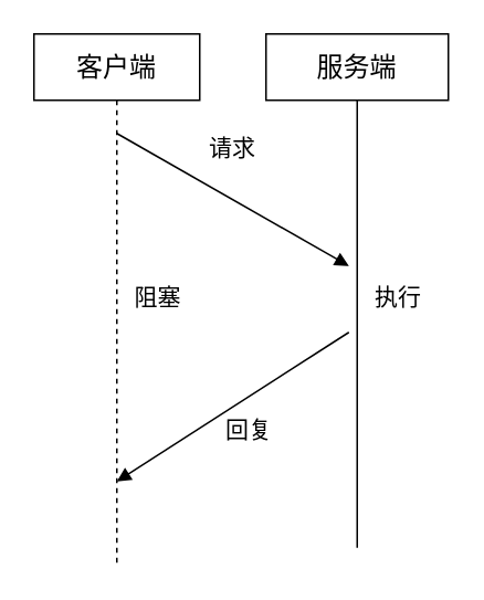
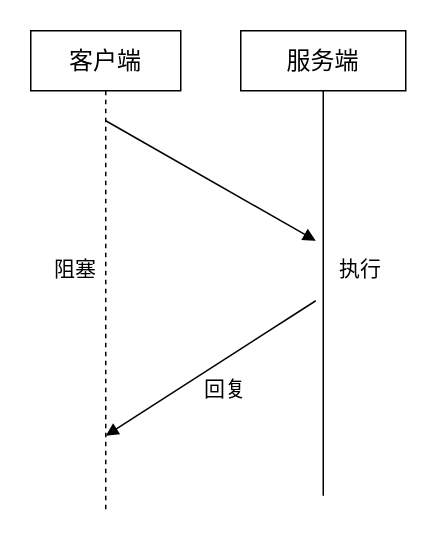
- <mxCell id="7" value="&lt;font face=&quot;simsun&quot; style=&quot;font-size: 14px&quot;&gt;请求&lt;/font&gt;" style="text;html=1;strokeColor=none;fillColor=none;align=center;verticalAlign=middle;whiteSpace=wrap;rounded=0;" vertex="1" parent="1"><mxGeometry x="120" y="80" width="40" height="20" as="geometry" /></mxCell>
- <mxCell id="9" value="&lt;font face=&quot;simsun&quot; style=&quot;font-size: 14px&quot;&gt;阻塞&lt;/font&gt;" style="text;html=1;strokeColor=none;fillColor=none;align=center;verticalAlign=middle;whiteSpace=wrap;rounded=0;" vertex="1" parent="1"><mxGeometry x="75" y="170" width="40" height="20" as="geometry" /></mxCell>
+ <mxCell id="9" value="&lt;font face=&quot;simsun&quot; style=&quot;font-size: 14px&quot;&gt;阻塞&lt;/font&gt;" style="text;html=1;strokeColor=none;fillColor=none;align=center;verticalAlign=middle;whiteSpace=wrap;rounded=0;" vertex="1" parent="1"><mxGeometry x="30" y="170" width="40" height="20" as="geometry" /></mxCell>
